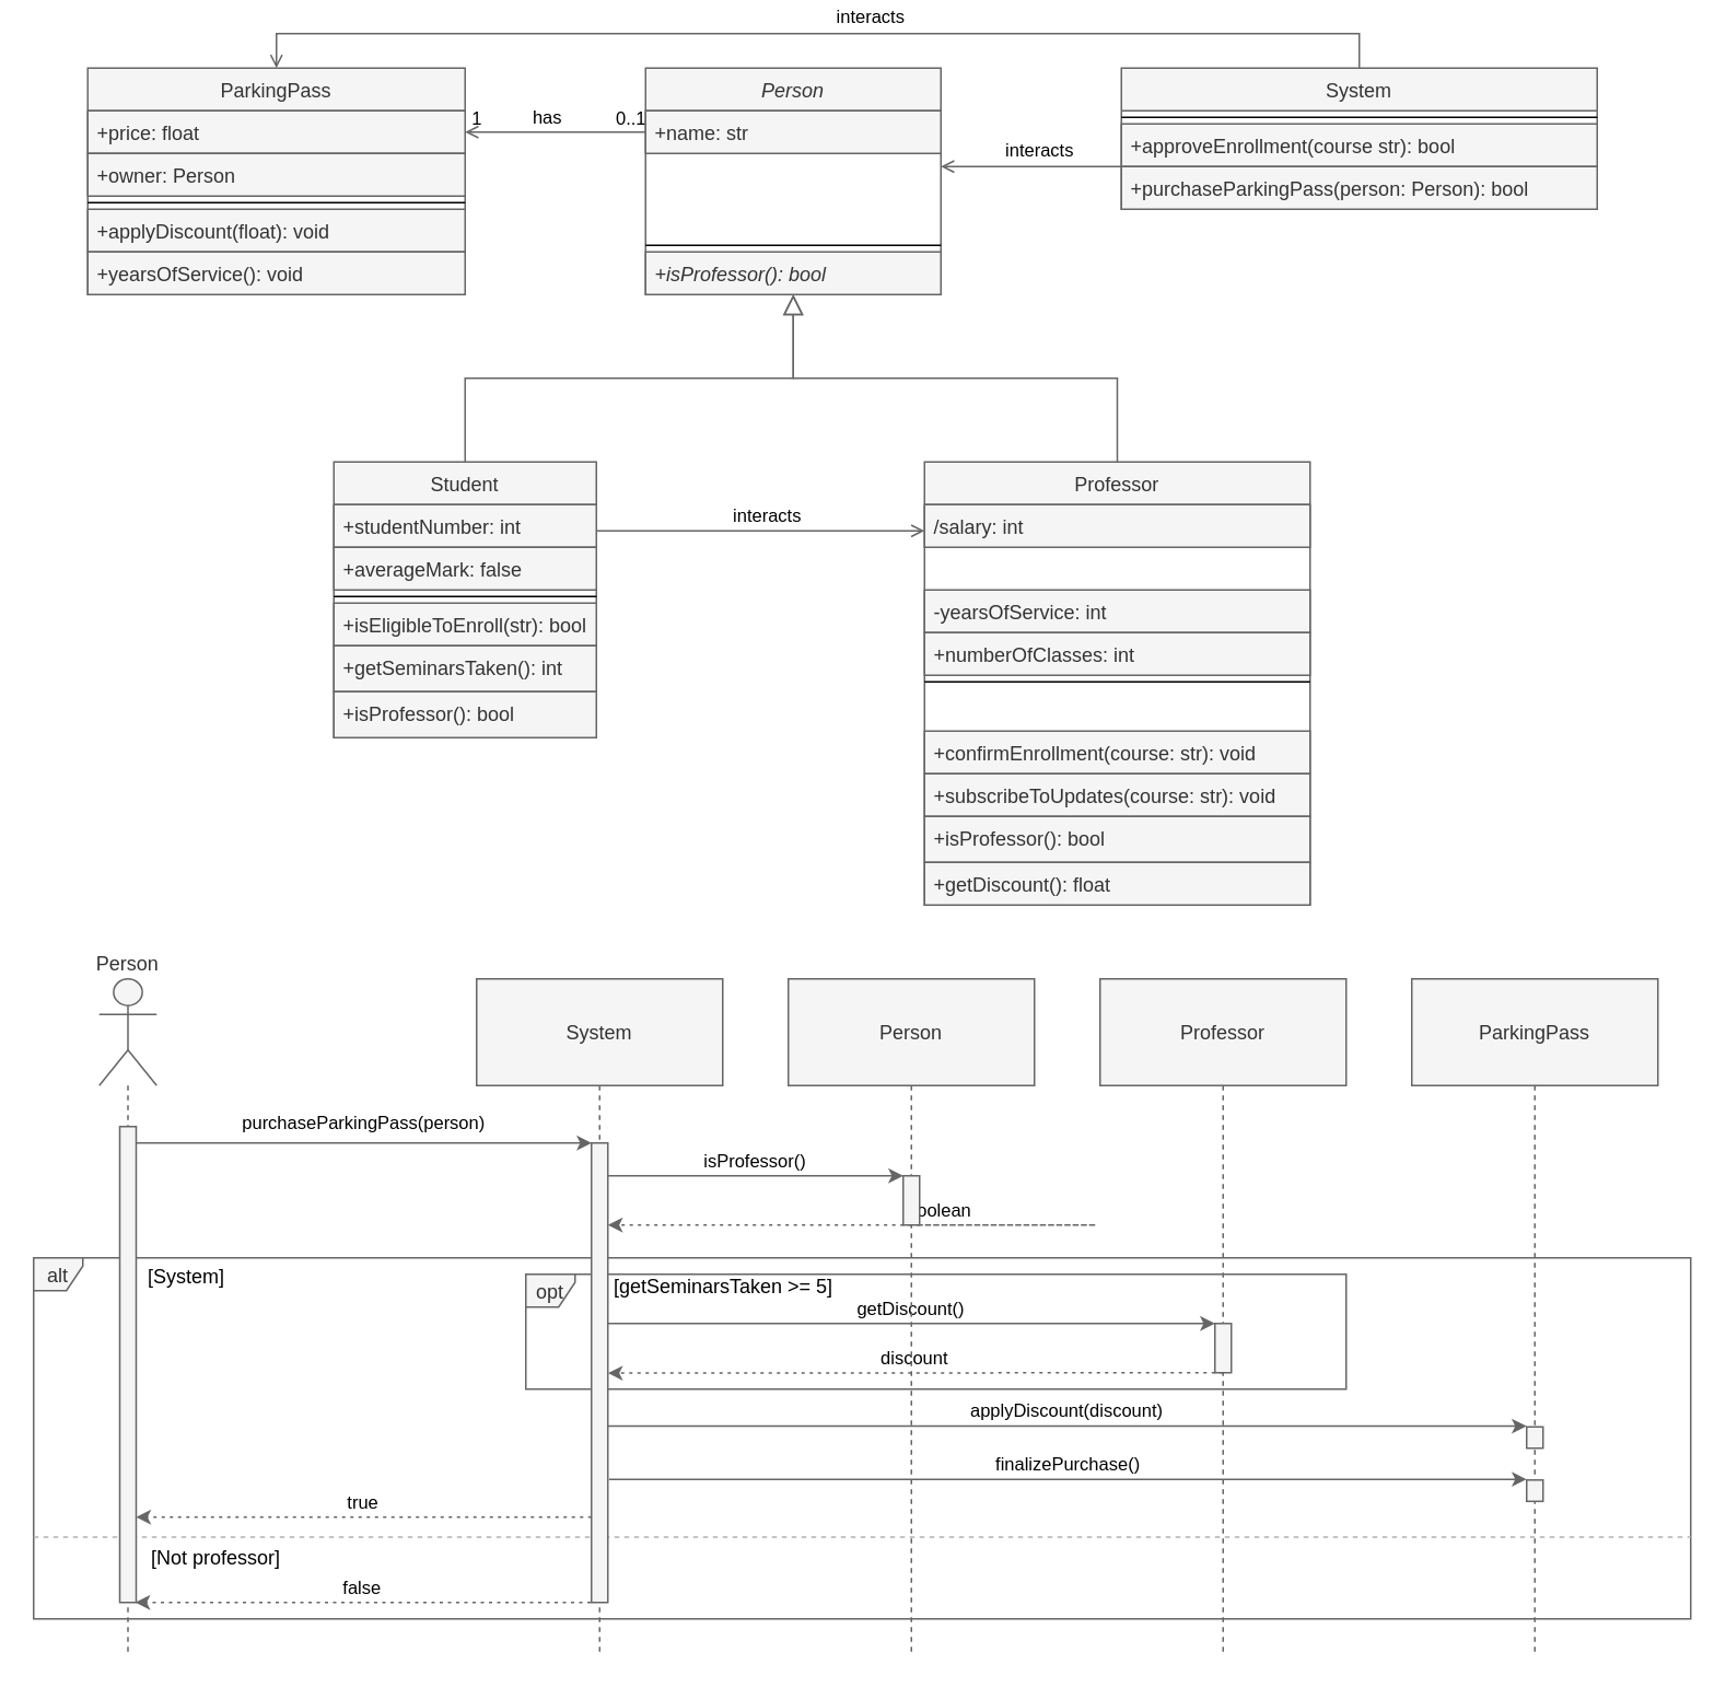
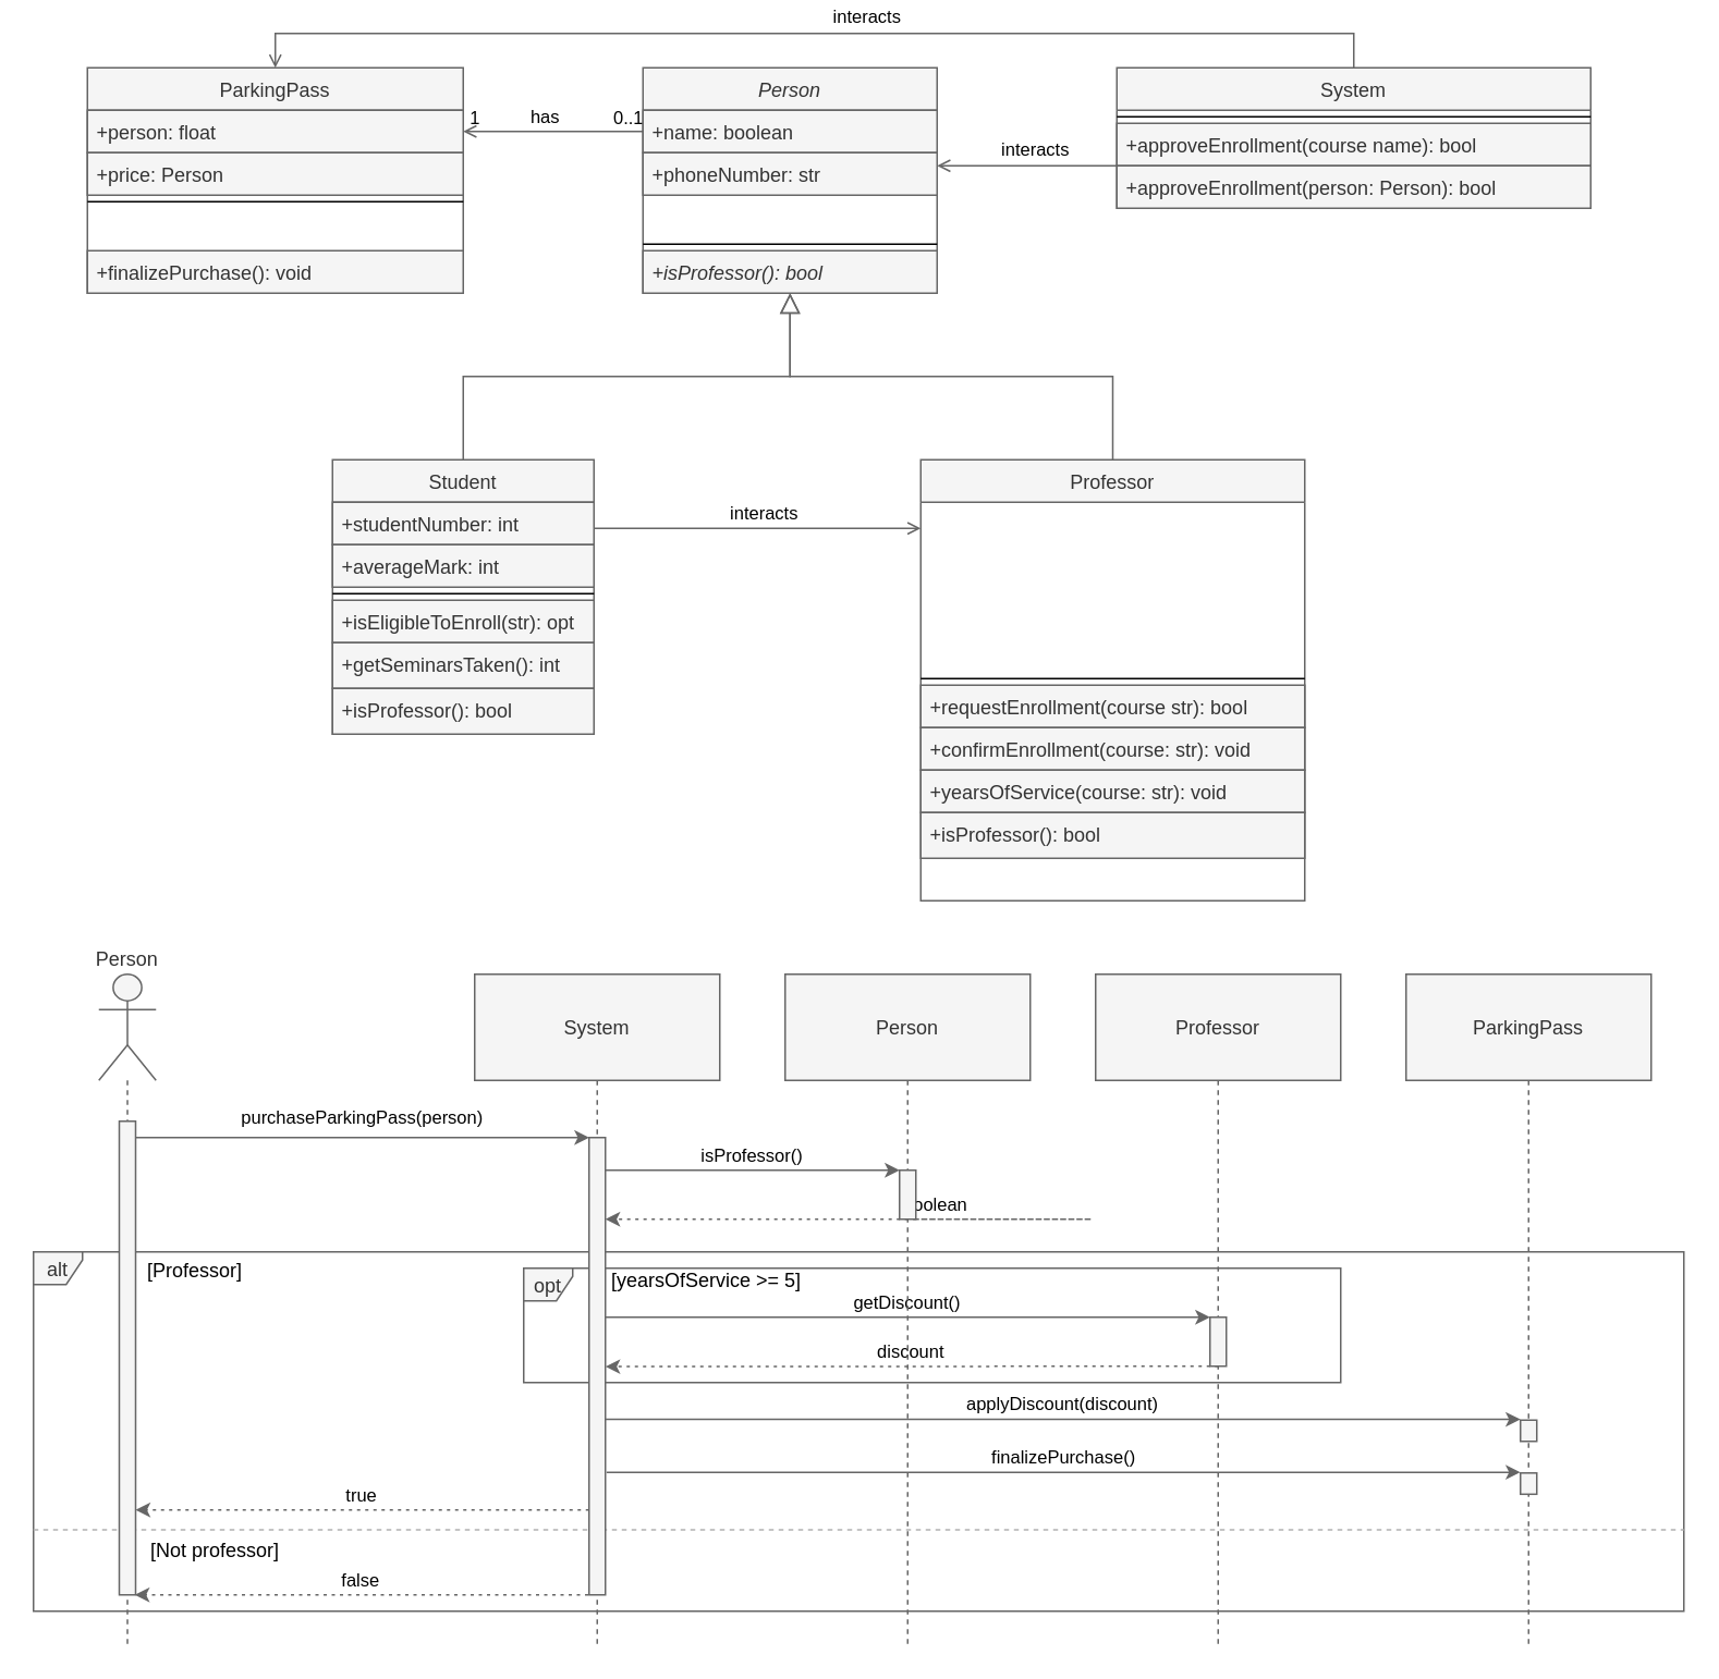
- <mxCell id="64" value="+price: float" style="text;align=left;verticalAlign=top;spacingLeft=4;spacingRight=4;overflow=hidden;rotatable=1;points=[[0,0.5],[1,0.5]];portConstraint=eastwest;editable=1;movable=1;resizable=1;deletable=1;locked=0;connectable=1;fontStyle=0;fillColor=#f5f5f5;fontColor=#333333;strokeColor=#666666;container=0;" vertex="1" parent="29"><mxGeometry x="53" y="67" width="230" height="26" as="geometry" /></mxCell>
+ <mxCell id="64" value="+person: float" style="text;align=left;verticalAlign=top;spacingLeft=4;spacingRight=4;overflow=hidden;rotatable=1;points=[[0,0.5],[1,0.5]];portConstraint=eastwest;editable=1;movable=1;resizable=1;deletable=1;locked=0;connectable=1;fontStyle=0;fillColor=#f5f5f5;fontColor=#333333;strokeColor=#666666;container=0;" vertex="1" parent="29"><mxGeometry x="53" y="67" width="230" height="26" as="geometry" /></mxCell>
- <mxCell id="42" value="+name: str" style="text;align=left;verticalAlign=top;spacingLeft=4;spacingRight=4;overflow=hidden;rotatable=1;points=[[0,0.5],[1,0.5]];portConstraint=eastwest;editable=1;movable=1;resizable=1;deletable=1;locked=0;connectable=1;fontStyle=0;fillColor=#f5f5f5;fontColor=#333333;strokeColor=#666666;container=0;" parent="29" vertex="1"><mxGeometry x="393" y="67" width="180" height="26" as="geometry" /></mxCell>
+ <mxCell id="42" value="+name: boolean" style="text;align=left;verticalAlign=top;spacingLeft=4;spacingRight=4;overflow=hidden;rotatable=1;points=[[0,0.5],[1,0.5]];portConstraint=eastwest;editable=1;movable=1;resizable=1;deletable=1;locked=0;connectable=1;fontStyle=0;fillColor=#f5f5f5;fontColor=#333333;strokeColor=#666666;container=0;" parent="29" vertex="1"><mxGeometry x="393" y="67" width="180" height="26" as="geometry" /></mxCell>
- <mxCell id="62" value="+approveEnrollment(course str): bool" style="text;align=left;verticalAlign=top;spacingLeft=4;spacingRight=4;overflow=hidden;rotatable=1;points=[[0,0.5],[1,0.5]];portConstraint=eastwest;editable=1;movable=1;resizable=1;deletable=1;locked=0;connectable=1;fontStyle=0;fillColor=#f5f5f5;fontColor=#333333;strokeColor=#666666;container=0;" parent="29" vertex="1"><mxGeometry x="683" y="75" width="290" height="26" as="geometry" /></mxCell>
+ <mxCell id="62" value="+approveEnrollment(course name): bool" style="text;align=left;verticalAlign=top;spacingLeft=4;spacingRight=4;overflow=hidden;rotatable=1;points=[[0,0.5],[1,0.5]];portConstraint=eastwest;editable=1;movable=1;resizable=1;deletable=1;locked=0;connectable=1;fontStyle=0;fillColor=#f5f5f5;fontColor=#333333;strokeColor=#666666;container=0;" parent="29" vertex="1"><mxGeometry x="683" y="75" width="290" height="26" as="geometry" /></mxCell>
+ <mxCell id="43" value="+phoneNumber: str" style="text;align=left;verticalAlign=top;spacingLeft=4;spacingRight=4;overflow=hidden;rotatable=1;points=[[0,0.5],[1,0.5]];portConstraint=eastwest;rounded=0;shadow=0;html=0;editable=1;movable=1;resizable=1;deletable=1;locked=0;connectable=1;fontStyle=0;fillColor=#f5f5f5;fontColor=#333333;strokeColor=#666666;container=0;" parent="29" vertex="1"><mxGeometry x="393" y="93" width="180" height="26" as="geometry" /></mxCell>
- <mxCell id="65" value="+owner: Person" style="text;align=left;verticalAlign=top;spacingLeft=4;spacingRight=4;overflow=hidden;rotatable=1;points=[[0,0.5],[1,0.5]];portConstraint=eastwest;rounded=0;shadow=0;html=0;editable=1;movable=1;resizable=1;deletable=1;locked=0;connectable=1;fontStyle=0;fillColor=#f5f5f5;fontColor=#333333;strokeColor=#666666;container=0;" vertex="1" parent="29"><mxGeometry x="53" y="93" width="230" height="26" as="geometry" /></mxCell>
+ <mxCell id="65" value="+price: Person" style="text;align=left;verticalAlign=top;spacingLeft=4;spacingRight=4;overflow=hidden;rotatable=1;points=[[0,0.5],[1,0.5]];portConstraint=eastwest;rounded=0;shadow=0;html=0;editable=1;movable=1;resizable=1;deletable=1;locked=0;connectable=1;fontStyle=0;fillColor=#f5f5f5;fontColor=#333333;strokeColor=#666666;container=0;" vertex="1" parent="29"><mxGeometry x="53" y="93" width="230" height="26" as="geometry" /></mxCell>
- <mxCell id="63" value="+purchaseParkingPass(person: Person): bool" style="text;align=left;verticalAlign=top;spacingLeft=4;spacingRight=4;overflow=hidden;rotatable=1;points=[[0,0.5],[1,0.5]];portConstraint=eastwest;editable=1;movable=1;resizable=1;deletable=1;locked=0;connectable=1;fontStyle=0;fillColor=#f5f5f5;fontColor=#333333;strokeColor=#666666;container=0;" vertex="1" parent="29"><mxGeometry x="683" y="101" width="290" height="26" as="geometry" /></mxCell>
+ <mxCell id="63" value="+approveEnrollment(person: Person): bool" style="text;align=left;verticalAlign=top;spacingLeft=4;spacingRight=4;overflow=hidden;rotatable=1;points=[[0,0.5],[1,0.5]];portConstraint=eastwest;editable=1;movable=1;resizable=1;deletable=1;locked=0;connectable=1;fontStyle=0;fillColor=#f5f5f5;fontColor=#333333;strokeColor=#666666;container=0;" vertex="1" parent="29"><mxGeometry x="683" y="101" width="290" height="26" as="geometry" /></mxCell>
- <mxCell id="67" value="+applyDiscount(float): void" style="text;align=left;verticalAlign=top;spacingLeft=4;spacingRight=4;overflow=hidden;rotatable=1;points=[[0,0.5],[1,0.5]];portConstraint=eastwest;editable=1;movable=1;resizable=1;deletable=1;locked=0;connectable=1;fontStyle=0;fillColor=#f5f5f5;fontColor=#333333;strokeColor=#666666;container=0;" vertex="1" parent="29"><mxGeometry x="53" y="127" width="230" height="26" as="geometry" /></mxCell>
- <mxCell id="68" value="+yearsOfService(): void" style="text;align=left;verticalAlign=top;spacingLeft=4;spacingRight=4;overflow=hidden;rotatable=1;points=[[0,0.5],[1,0.5]];portConstraint=eastwest;editable=1;movable=1;resizable=1;deletable=1;locked=0;connectable=1;fontStyle=0;fillColor=#f5f5f5;fontColor=#333333;strokeColor=#666666;container=0;" vertex="1" parent="29"><mxGeometry x="53" y="153" width="230" height="26" as="geometry" /></mxCell>
+ <mxCell id="68" value="+finalizePurchase(): void" style="text;align=left;verticalAlign=top;spacingLeft=4;spacingRight=4;overflow=hidden;rotatable=1;points=[[0,0.5],[1,0.5]];portConstraint=eastwest;editable=1;movable=1;resizable=1;deletable=1;locked=0;connectable=1;fontStyle=0;fillColor=#f5f5f5;fontColor=#333333;strokeColor=#666666;container=0;" vertex="1" parent="29"><mxGeometry x="53" y="153" width="230" height="26" as="geometry" /></mxCell>
- <mxCell id="52" value="/salary: int" style="text;align=left;verticalAlign=top;spacingLeft=4;spacingRight=4;overflow=hidden;rotatable=1;points=[[0,0.5],[1,0.5]];portConstraint=eastwest;editable=1;movable=1;resizable=1;deletable=1;locked=0;connectable=1;fontStyle=0;fillColor=#f5f5f5;fontColor=#333333;strokeColor=#666666;container=0;" parent="29" vertex="1"><mxGeometry x="563" y="307" width="235" height="26" as="geometry" /></mxCell>
- <mxCell id="47" value="+averageMark: false" style="text;align=left;verticalAlign=top;spacingLeft=4;spacingRight=4;overflow=hidden;rotatable=1;points=[[0,0.5],[1,0.5]];portConstraint=eastwest;rounded=0;shadow=0;html=0;editable=1;movable=1;resizable=1;deletable=1;locked=0;connectable=1;fontStyle=0;fillColor=#f5f5f5;fontColor=#333333;strokeColor=#666666;container=0;" parent="29" vertex="1"><mxGeometry x="203" y="333" width="160" height="26" as="geometry" /></mxCell>
+ <mxCell id="47" value="+averageMark: int" style="text;align=left;verticalAlign=top;spacingLeft=4;spacingRight=4;overflow=hidden;rotatable=1;points=[[0,0.5],[1,0.5]];portConstraint=eastwest;rounded=0;shadow=0;html=0;editable=1;movable=1;resizable=1;deletable=1;locked=0;connectable=1;fontStyle=0;fillColor=#f5f5f5;fontColor=#333333;strokeColor=#666666;container=0;" parent="29" vertex="1"><mxGeometry x="203" y="333" width="160" height="26" as="geometry" /></mxCell>
- <mxCell id="53" value="-yearsOfService: int" style="text;align=left;verticalAlign=top;spacingLeft=4;spacingRight=4;overflow=hidden;rotatable=1;points=[[0,0.5],[1,0.5]];portConstraint=eastwest;editable=1;movable=1;resizable=1;deletable=1;locked=0;connectable=1;fontStyle=0;fillColor=#f5f5f5;fontColor=#333333;strokeColor=#666666;container=0;" parent="29" vertex="1"><mxGeometry x="563" y="359" width="235" height="26" as="geometry" /></mxCell>
- <mxCell id="49" value="+isEligibleToEnroll(str): bool" style="text;align=left;verticalAlign=top;spacingLeft=4;spacingRight=4;overflow=hidden;rotatable=1;points=[[0,0.5],[1,0.5]];portConstraint=eastwest;fontStyle=0;editable=1;movable=1;resizable=1;deletable=1;locked=0;connectable=1;fillColor=#f5f5f5;fontColor=#333333;strokeColor=#666666;container=0;" parent="29" vertex="1"><mxGeometry x="203" y="367" width="160" height="26" as="geometry" /></mxCell>
+ <mxCell id="49" value="+isEligibleToEnroll(str): opt" style="text;align=left;verticalAlign=top;spacingLeft=4;spacingRight=4;overflow=hidden;rotatable=1;points=[[0,0.5],[1,0.5]];portConstraint=eastwest;fontStyle=0;editable=1;movable=1;resizable=1;deletable=1;locked=0;connectable=1;fillColor=#f5f5f5;fontColor=#333333;strokeColor=#666666;container=0;" parent="29" vertex="1"><mxGeometry x="203" y="367" width="160" height="26" as="geometry" /></mxCell>
- <mxCell id="54" value="+numberOfClasses: int" style="text;align=left;verticalAlign=top;spacingLeft=4;spacingRight=4;overflow=hidden;rotatable=1;points=[[0,0.5],[1,0.5]];portConstraint=eastwest;editable=1;movable=1;resizable=1;deletable=1;locked=0;connectable=1;fontStyle=0;fillColor=#f5f5f5;fontColor=#333333;strokeColor=#666666;container=0;" parent="29" vertex="1"><mxGeometry x="563" y="385" width="235" height="26" as="geometry" /></mxCell>
+ <mxCell id="56" value="+requestEnrollment(course str): bool" style="text;align=left;verticalAlign=top;spacingLeft=4;spacingRight=4;overflow=hidden;rotatable=1;points=[[0,0.5],[1,0.5]];portConstraint=eastwest;editable=1;movable=1;resizable=1;deletable=1;locked=0;connectable=1;fontStyle=0;fillColor=#f5f5f5;fontColor=#333333;strokeColor=#666666;container=0;" parent="29" vertex="1"><mxGeometry x="563" y="419" width="235" height="26" as="geometry" /></mxCell>
- <mxCell id="58" value="+subscribeToUpdates(course: str): void" style="text;align=left;verticalAlign=top;spacingLeft=4;spacingRight=4;overflow=hidden;rotatable=1;points=[[0,0.5],[1,0.5]];portConstraint=eastwest;editable=1;movable=1;resizable=1;deletable=1;locked=0;connectable=1;fontStyle=0;fillColor=#f5f5f5;fontColor=#333333;strokeColor=#666666;container=0;" parent="29" vertex="1"><mxGeometry x="563" y="471" width="235" height="26" as="geometry" /></mxCell>
+ <mxCell id="58" value="+yearsOfService(course: str): void" style="text;align=left;verticalAlign=top;spacingLeft=4;spacingRight=4;overflow=hidden;rotatable=1;points=[[0,0.5],[1,0.5]];portConstraint=eastwest;editable=1;movable=1;resizable=1;deletable=1;locked=0;connectable=1;fontStyle=0;fillColor=#f5f5f5;fontColor=#333333;strokeColor=#666666;container=0;" parent="29" vertex="1"><mxGeometry x="563" y="471" width="235" height="26" as="geometry" /></mxCell>
- <mxCell id="60" value="+getDiscount(): float" style="text;align=left;verticalAlign=top;spacingLeft=4;spacingRight=4;overflow=hidden;rotatable=1;points=[[0,0.5],[1,0.5]];portConstraint=eastwest;editable=1;movable=1;resizable=1;deletable=1;locked=0;connectable=1;fontStyle=0;fillColor=#f5f5f5;fontColor=#333333;strokeColor=#666666;container=0;" parent="29" vertex="1"><mxGeometry x="563" y="525" width="235" height="26" as="geometry" /></mxCell>
- <mxCell id="23" value="[System]" style="text;strokeColor=none;fillColor=none;align=left;verticalAlign=middle;whiteSpace=wrap;container=0;" parent="1" vertex="1"><mxGeometry x="88.47" y="766" width="933.978" height="23.663" as="geometry" /></mxCell>
+ <mxCell id="23" value="[Professor]" style="text;strokeColor=none;fillColor=none;align=left;verticalAlign=middle;whiteSpace=wrap;container=0;" parent="1" vertex="1"><mxGeometry x="88.47" y="766" width="933.978" height="23.663" as="geometry" /></mxCell>
- <mxCell id="25" value="[getSeminarsTaken &gt;= 5]" style="text;strokeColor=none;fillColor=none;align=left;verticalAlign=middle;whiteSpace=wrap;container=0;" vertex="1" parent="1"><mxGeometry x="371.736" y="780" width="433.884" height="7.528" as="geometry" /></mxCell>
+ <mxCell id="25" value="[yearsOfService &gt;= 5]" style="text;strokeColor=none;fillColor=none;align=left;verticalAlign=middle;whiteSpace=wrap;container=0;" vertex="1" parent="1"><mxGeometry x="371.736" y="780" width="433.884" height="7.528" as="geometry" /></mxCell>
